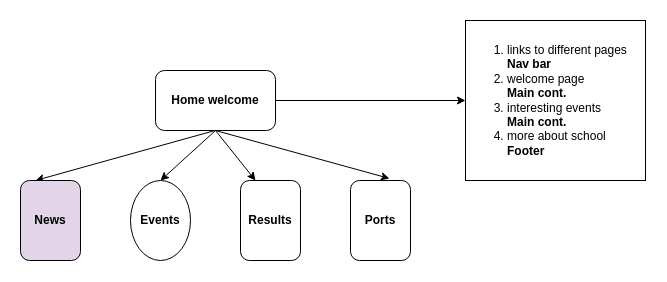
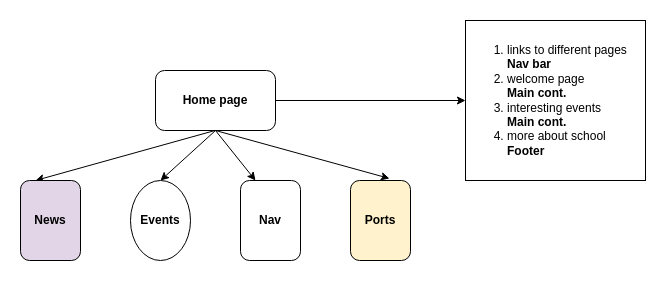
- <mxCell id="2" value="&lt;b&gt;Home welcome&lt;/b&gt;" style="rounded=1;whiteSpace=wrap;html=1;" vertex="1" parent="1"><mxGeometry x="155" y="70" width="120" height="60" as="geometry" /></mxCell>
+ <mxCell id="2" value="&lt;b&gt;Home page&lt;/b&gt;" style="rounded=1;whiteSpace=wrap;html=1;" vertex="1" parent="1"><mxGeometry x="155" y="70" width="120" height="60" as="geometry" /></mxCell>
- <mxCell id="8" value="&lt;b&gt;Results&lt;/b&gt;" style="rounded=1;whiteSpace=wrap;html=1;direction=south;" vertex="1" parent="1"><mxGeometry x="240" y="180" width="60" height="80" as="geometry" /></mxCell>
+ <mxCell id="8" value="&lt;b&gt;Nav&lt;/b&gt;" style="rounded=1;whiteSpace=wrap;html=1;direction=south;" vertex="1" parent="1"><mxGeometry x="240" y="180" width="60" height="80" as="geometry" /></mxCell>
- <mxCell id="9" value="&lt;b&gt;Ports&lt;/b&gt;" style="rounded=1;whiteSpace=wrap;html=1;direction=south;" vertex="1" parent="1"><mxGeometry x="350" y="180" width="60" height="80" as="geometry" /></mxCell>
+ <mxCell id="9" value="&lt;b&gt;Ports&lt;/b&gt;" style="rounded=1;whiteSpace=wrap;html=1;direction=south;fillColor=#fff2cc;" vertex="1" parent="1"><mxGeometry x="350" y="180" width="60" height="80" as="geometry" /></mxCell>
